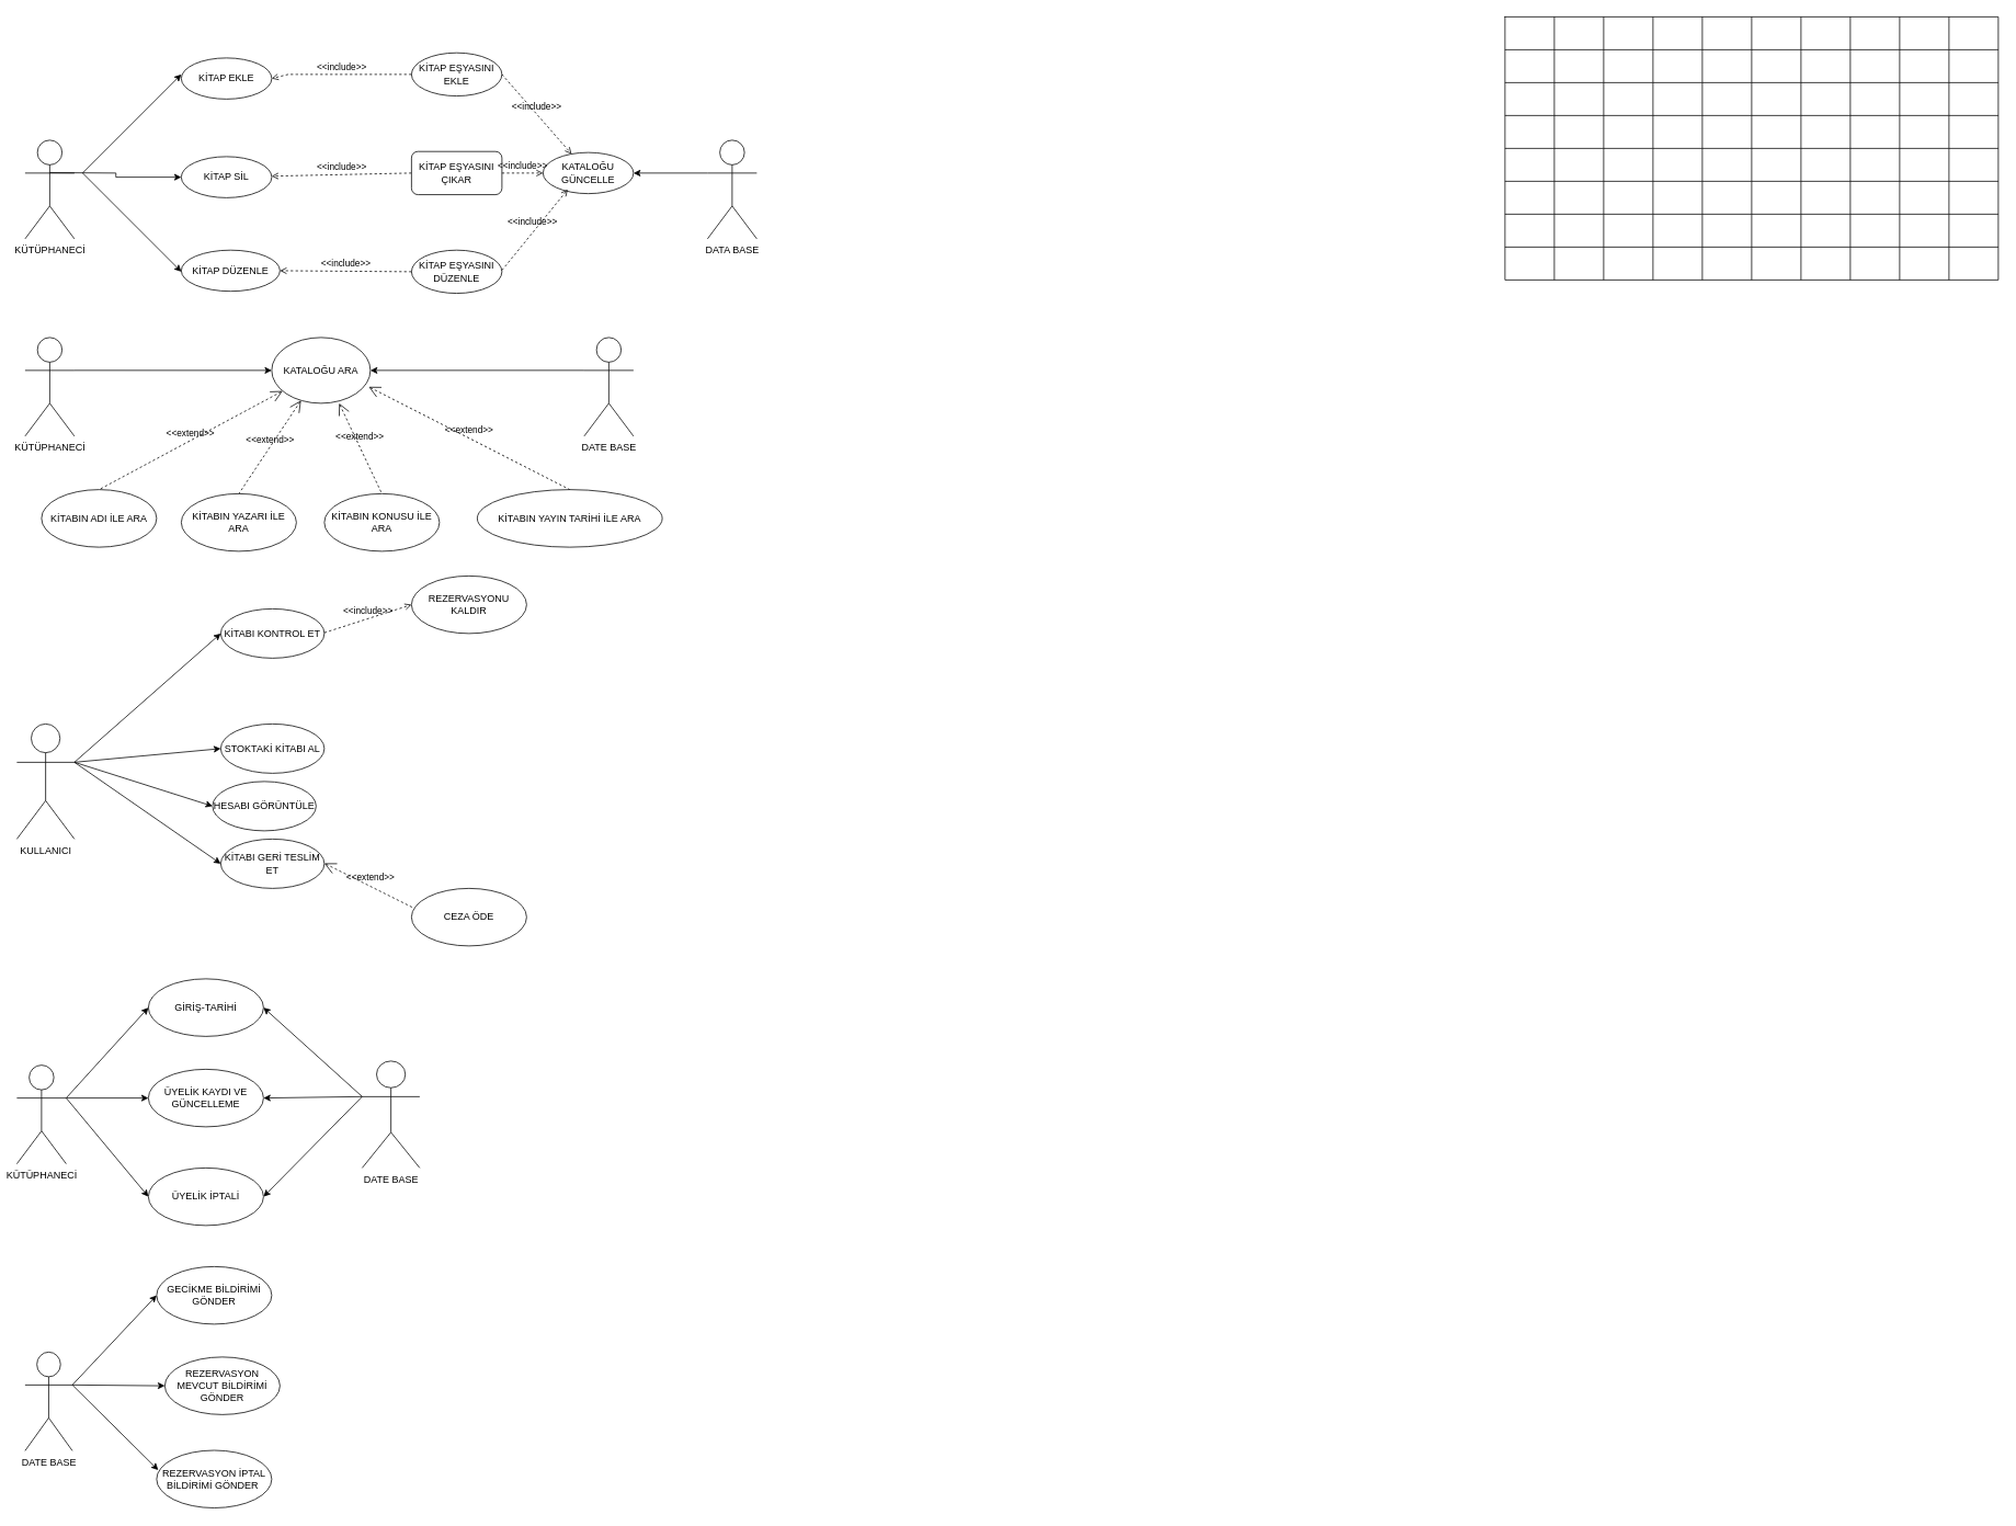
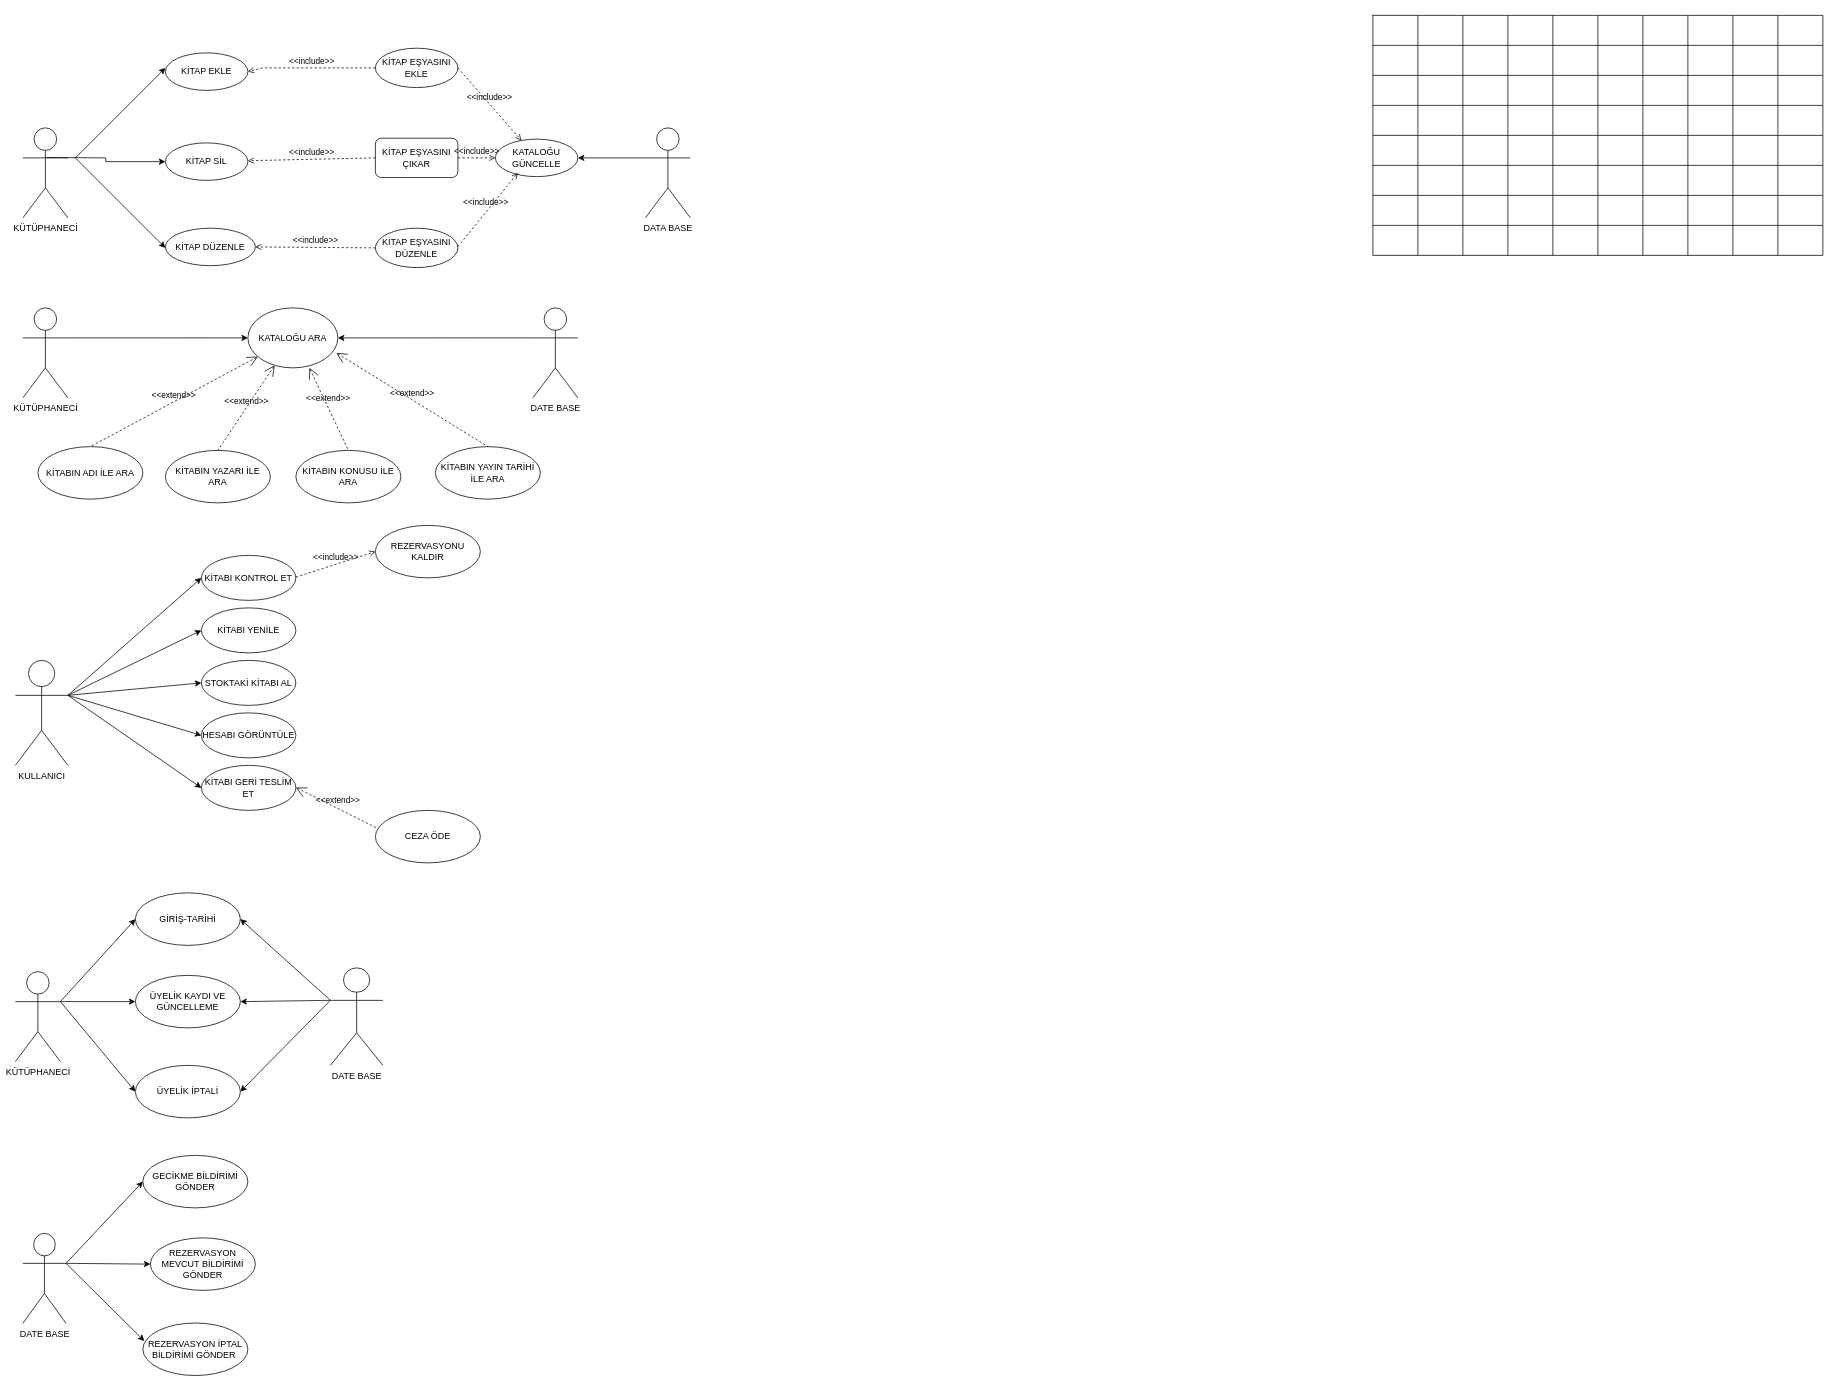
- <mxCell id="113" value="KİTABIN YAYIN TARİHİ İLE ARA" style="ellipse;whiteSpace=wrap;html=1;" vertex="1" parent="1"><mxGeometry x="580" y="595" width="225" height="70" as="geometry" /></mxCell>
+ <mxCell id="113" value="KİTABIN YAYIN TARİHİ İLE ARA" style="ellipse;whiteSpace=wrap;html=1;" vertex="1" parent="1"><mxGeometry x="580" y="595" width="140" height="70" as="geometry" /></mxCell>
+ <mxCell id="127" value="KİTABI YENİLE" style="ellipse;whiteSpace=wrap;html=1;" vertex="1" parent="1"><mxGeometry x="268" y="810" width="126" height="60" as="geometry" /></mxCell>
+ <mxCell id="133" value="" style="endArrow=classic;html=1;rounded=0;entryX=0;entryY=0.5;entryDx=0;entryDy=0;exitX=1;exitY=0.333;exitDx=0;exitDy=0;exitPerimeter=0;" edge="1" parent="1" source="123" target="127"><mxGeometry width="50" height="50" relative="1" as="geometry"><mxPoint x="90" y="930" as="sourcePoint" /><mxPoint x="160" y="890" as="targetPoint" /></mxGeometry></mxCell>
- <mxCell id="129" value="HESABI GÖRÜNTÜLE" style="ellipse;whiteSpace=wrap;html=1;" vertex="1" parent="1"><mxGeometry x="258" y="950" width="126" height="60" as="geometry" /></mxCell>
+ <mxCell id="129" value="HESABI GÖRÜNTÜLE" style="ellipse;whiteSpace=wrap;html=1;" vertex="1" parent="1"><mxGeometry x="268" y="950" width="126" height="60" as="geometry" /></mxCell>
